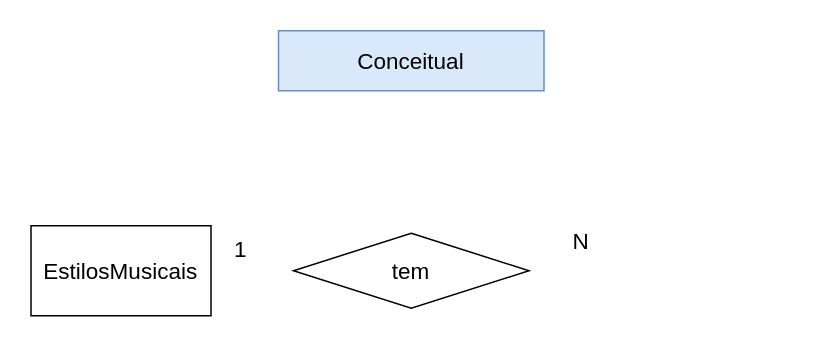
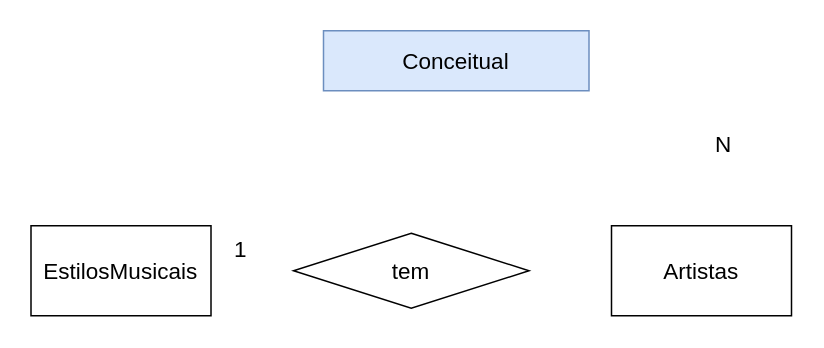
- <mxCell id="2" value="Conceitual" style="text;html=1;strokeColor=#6c8ebf;fillColor=#dae8fc;align=center;verticalAlign=middle;whiteSpace=wrap;rounded=0;fontSize=15;" parent="1" vertex="1"><mxGeometry x="185" y="20" width="177" height="40" as="geometry" /></mxCell>
+ <mxCell id="2" value="Conceitual" style="text;html=1;strokeColor=#6c8ebf;fillColor=#dae8fc;align=center;verticalAlign=middle;whiteSpace=wrap;rounded=0;fontSize=15;" parent="1" vertex="1"><mxGeometry x="215" y="20" width="177" height="40" as="geometry" /></mxCell>
- <mxCell id="7" value="N" style="text;html=1;strokeColor=none;fillColor=none;align=center;verticalAlign=middle;whiteSpace=wrap;rounded=0;fontSize=15;" parent="1" vertex="1"><mxGeometry x="367" y="150" width="40" height="20" as="geometry" /></mxCell>
+ <mxCell id="7" value="N" style="text;html=1;strokeColor=none;fillColor=none;align=center;verticalAlign=middle;whiteSpace=wrap;rounded=0;fontSize=15;" parent="1" vertex="1"><mxGeometry x="462" y="85" width="40" height="20" as="geometry" /></mxCell>
+ <mxCell id="5" value="Artistas" style="rounded=0;whiteSpace=wrap;html=1;fontSize=15;" parent="1" vertex="1"><mxGeometry x="407" y="150" width="120" height="60" as="geometry" /></mxCell>
